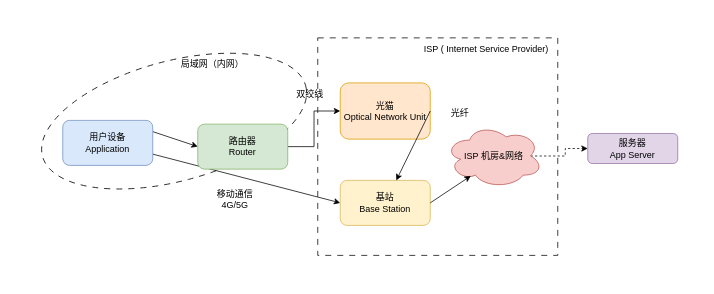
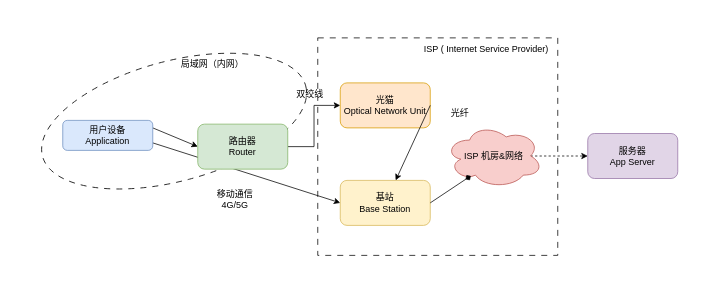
- <mxCell id="10" value="&lt;div&gt;光猫&lt;/div&gt;Optical Network Unit" style="rounded=1;whiteSpace=wrap;html=1;fillColor=#ffe6cc;strokeColor=#d79b00;" parent="1" vertex="1"><mxGeometry x="453.18" y="110" width="120" height="75" as="geometry" /></mxCell>
+ <mxCell id="10" value="&lt;div&gt;光猫&lt;/div&gt;Optical Network Unit" style="rounded=1;whiteSpace=wrap;html=1;fillColor=#ffe6cc;strokeColor=#d79b00;" parent="1" vertex="1"><mxGeometry x="453.18" y="110" width="120" height="60" as="geometry" /></mxCell>
- <mxCell id="7" value="&lt;div&gt;用户设备&lt;/div&gt;&lt;div&gt;Application&lt;/div&gt;" style="rounded=1;whiteSpace=wrap;html=1;fillColor=#dae8fc;strokeColor=#6c8ebf;" parent="1" vertex="1"><mxGeometry x="83.18" y="160" width="120" height="60" as="geometry" /></mxCell>
+ <mxCell id="7" value="&lt;div&gt;用户设备&lt;/div&gt;&lt;div&gt;Application&lt;/div&gt;" style="rounded=1;whiteSpace=wrap;html=1;fillColor=#dae8fc;strokeColor=#6c8ebf;" parent="1" vertex="1"><mxGeometry x="83.18" y="160" width="120" height="40" as="geometry" /></mxCell>
- <mxCell id="15" value="&lt;div&gt;服务器&lt;/div&gt;&lt;div&gt;App Server&lt;/div&gt;" style="rounded=1;whiteSpace=wrap;html=1;fillColor=#e1d5e7;strokeColor=#9673a6;" parent="1" vertex="1"><mxGeometry x="783.18" y="177.5" width="120" height="40" as="geometry" /></mxCell>
+ <mxCell id="15" value="&lt;div&gt;服务器&lt;/div&gt;&lt;div&gt;App Server&lt;/div&gt;" style="rounded=1;whiteSpace=wrap;html=1;fillColor=#e1d5e7;strokeColor=#9673a6;" parent="1" vertex="1"><mxGeometry x="783.18" y="177.5" width="120" height="60" as="geometry" /></mxCell>
- <mxCell id="17" style="rounded=0;orthogonalLoop=1;jettySize=auto;html=1;exitX=1;exitY=0.5;exitDx=0;exitDy=0;entryX=0.262;entryY=0.812;entryDx=0;entryDy=0;entryPerimeter=0;" parent="1" source="13" target="12" edge="1"><mxGeometry relative="1" as="geometry" /></mxCell>
+ <mxCell id="17" style="rounded=0;orthogonalLoop=1;jettySize=auto;html=1;exitX=1;exitY=0.5;exitDx=0;exitDy=0;entryX=0.262;entryY=0.812;entryDx=0;entryDy=0;entryPerimeter=0;endArrow=diamond;" parent="1" source="13" target="12" edge="1"><mxGeometry relative="1" as="geometry" /></mxCell>
